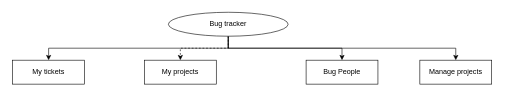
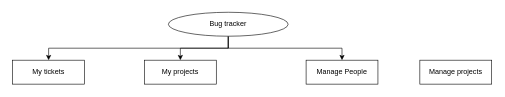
- <mxCell id="3" value="" style="edgeStyle=orthogonalEdgeStyle;rounded=0;orthogonalLoop=1;jettySize=auto;html=1;entryX=0.5;entryY=0;entryDx=0;entryDy=0;" edge="1" parent="1" source="6" target="9"><mxGeometry relative="1" as="geometry"><Array as="points"><mxPoint x="380" y="80" /><mxPoint x="760" y="80" /></Array></mxGeometry></mxCell>
- <mxCell id="5" value="" style="edgeStyle=orthogonalEdgeStyle;rounded=0;orthogonalLoop=1;jettySize=auto;html=1;dashed=1;" edge="1" parent="1" source="6" target="8"><mxGeometry relative="1" as="geometry" /></mxCell>
+ <mxCell id="5" value="" style="edgeStyle=orthogonalEdgeStyle;rounded=0;orthogonalLoop=1;jettySize=auto;html=1;" edge="1" parent="1" source="6" target="8"><mxGeometry relative="1" as="geometry" /></mxCell>
- <mxCell id="10" value="Bug People" style="whiteSpace=wrap;html=1;rounded=0;" vertex="1" parent="1"><mxGeometry x="510" y="100" width="120" height="40" as="geometry" /></mxCell>
+ <mxCell id="10" value="Manage People" style="whiteSpace=wrap;html=1;rounded=0;" vertex="1" parent="1"><mxGeometry x="510" y="100" width="120" height="40" as="geometry" /></mxCell>
